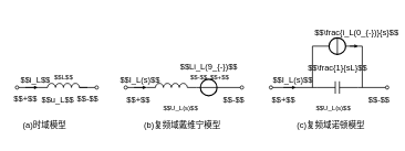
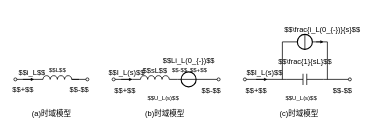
- <mxCell id="24" value="$$Li_L(9_{-})$$" style="text;html=1;align=center;verticalAlign=middle;resizable=1;points=[];autosize=1;strokeColor=none;fillColor=none;fontSize=10;movable=1;rotatable=1;deletable=1;editable=1;connectable=1;" vertex="1" parent="1"><mxGeometry x="228.5" y="70" width="45" height="20" as="geometry" /></mxCell>
+ <mxCell id="24" value="$$Li_L(0_{-})$$" style="text;html=1;align=center;verticalAlign=middle;resizable=1;points=[];autosize=1;strokeColor=none;fillColor=none;fontSize=10;movable=1;rotatable=1;deletable=1;editable=1;connectable=1;" vertex="1" parent="1"><mxGeometry x="228.5" y="70" width="45" height="20" as="geometry" /></mxCell>
+ <mxCell id="21" value="$$sL$$" style="text;html=1;align=center;verticalAlign=middle;resizable=1;points=[];autosize=1;strokeColor=none;fillColor=none;fontSize=10;movable=1;rotatable=1;deletable=1;editable=1;connectable=1;" vertex="1" parent="1"><mxGeometry x="191" y="85" width="30" height="15" as="geometry" /></mxCell>
- <mxCell id="14" value="$$u_L$$" style="text;html=1;align=center;verticalAlign=middle;resizable=1;points=[];autosize=1;strokeColor=none;fillColor=none;fontSize=10;movable=1;rotatable=1;deletable=1;editable=1;connectable=1;" parent="1" vertex="1"><mxGeometry x="57.5" y="108.75" width="23.5" height="20" as="geometry" /></mxCell>
- <mxCell id="42" value="(a)时域模型" style="text;html=1;align=center;verticalAlign=middle;resizable=0;points=[];autosize=1;strokeColor=none;fillColor=none;fontSize=10;" vertex="1" parent="1"><mxGeometry x="20.5" y="140" width="65" height="20" as="geometry" /></mxCell>
+ <mxCell id="42" value="(a)时域模型" style="text;html=1;align=center;verticalAlign=middle;resizable=0;points=[];autosize=1;strokeColor=none;fillColor=none;fontSize=10;" vertex="1" parent="1"><mxGeometry x="35.5" y="140" width="65" height="20" as="geometry" /></mxCell>
- <mxCell id="43" value="(b)复频域戴维宁模型" style="text;html=1;align=center;verticalAlign=middle;resizable=0;points=[];autosize=1;strokeColor=none;fillColor=none;fontSize=10;" vertex="1" parent="1"><mxGeometry x="166.5" y="140" width="105" height="20" as="geometry" /></mxCell>
+ <mxCell id="43" value="(b)时域模型" style="text;html=1;align=center;verticalAlign=middle;resizable=0;points=[];autosize=1;strokeColor=none;fillColor=none;fontSize=10;" vertex="1" parent="1"><mxGeometry x="166.5" y="140" width="105" height="20" as="geometry" /></mxCell>
- <mxCell id="44" value="(c)复频域诺顿模型" style="text;html=1;align=center;verticalAlign=middle;resizable=0;points=[];autosize=1;strokeColor=none;fillColor=none;fontSize=10;" vertex="1" parent="1"><mxGeometry x="350" y="140" width="95" height="20" as="geometry" /></mxCell>
+ <mxCell id="44" value="(c)时域模型" style="text;html=1;align=center;verticalAlign=middle;resizable=0;points=[];autosize=1;strokeColor=none;fillColor=none;fontSize=10;" vertex="1" parent="1"><mxGeometry x="350" y="140" width="95" height="20" as="geometry" /></mxCell>
